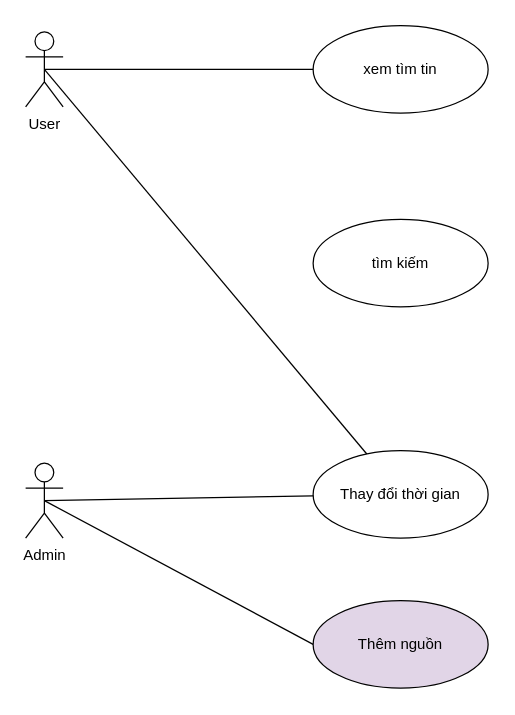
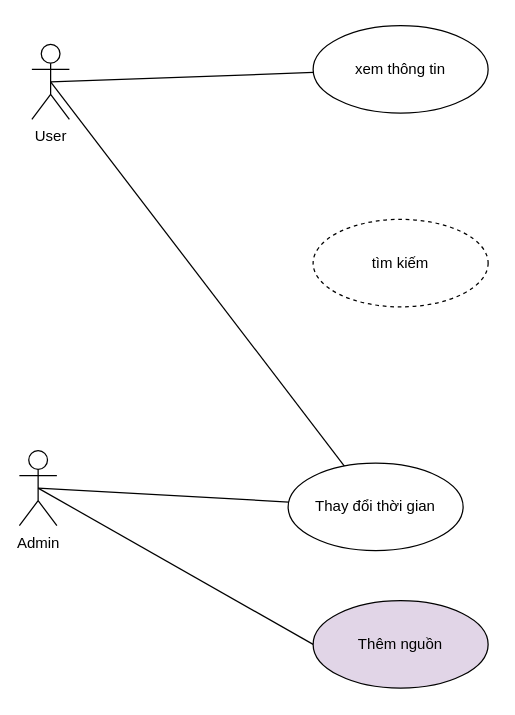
- <mxCell id="2" value="User" style="shape=umlActor;verticalLabelPosition=bottom;verticalAlign=top;html=1;outlineConnect=0;" parent="1" vertex="1"><mxGeometry x="20" y="25" width="30" height="60" as="geometry" /></mxCell>
+ <mxCell id="2" value="User" style="shape=umlActor;verticalLabelPosition=bottom;verticalAlign=top;html=1;outlineConnect=0;" parent="1" vertex="1"><mxGeometry x="25" y="35" width="30" height="60" as="geometry" /></mxCell>
- <mxCell id="3" value="xem tìm tin" style="ellipse;whiteSpace=wrap;html=1;" parent="1" vertex="1"><mxGeometry x="250" y="20" width="140" height="70" as="geometry" /></mxCell>
+ <mxCell id="3" value="xem thông tin" style="ellipse;whiteSpace=wrap;html=1;" parent="1" vertex="1"><mxGeometry x="250" y="20" width="140" height="70" as="geometry" /></mxCell>
- <mxCell id="5" value="tìm kiếm" style="ellipse;whiteSpace=wrap;html=1;" parent="1" vertex="1"><mxGeometry x="250" y="175" width="140" height="70" as="geometry" /></mxCell>
+ <mxCell id="5" value="tìm kiếm" style="ellipse;whiteSpace=wrap;html=1;dashed=1;" parent="1" vertex="1"><mxGeometry x="250" y="175" width="140" height="70" as="geometry" /></mxCell>
- <mxCell id="8" value="Thay đổi thời gian" style="ellipse;whiteSpace=wrap;html=1;" parent="1" vertex="1"><mxGeometry x="250" y="360" width="140" height="70" as="geometry" /></mxCell>
+ <mxCell id="8" value="Thay đổi thời gian" style="ellipse;whiteSpace=wrap;html=1;" parent="1" vertex="1"><mxGeometry x="230" y="370" width="140" height="70" as="geometry" /></mxCell>
- <mxCell id="7" value="Admin" style="shape=umlActor;html=1;verticalLabelPosition=bottom;verticalAlign=top;align=center;" parent="1" vertex="1"><mxGeometry x="20" y="370" width="30" height="60" as="geometry" /></mxCell>
+ <mxCell id="7" value="Admin" style="shape=umlActor;html=1;verticalLabelPosition=bottom;verticalAlign=top;align=center;" parent="1" vertex="1"><mxGeometry x="15" y="360" width="30" height="60" as="geometry" /></mxCell>
